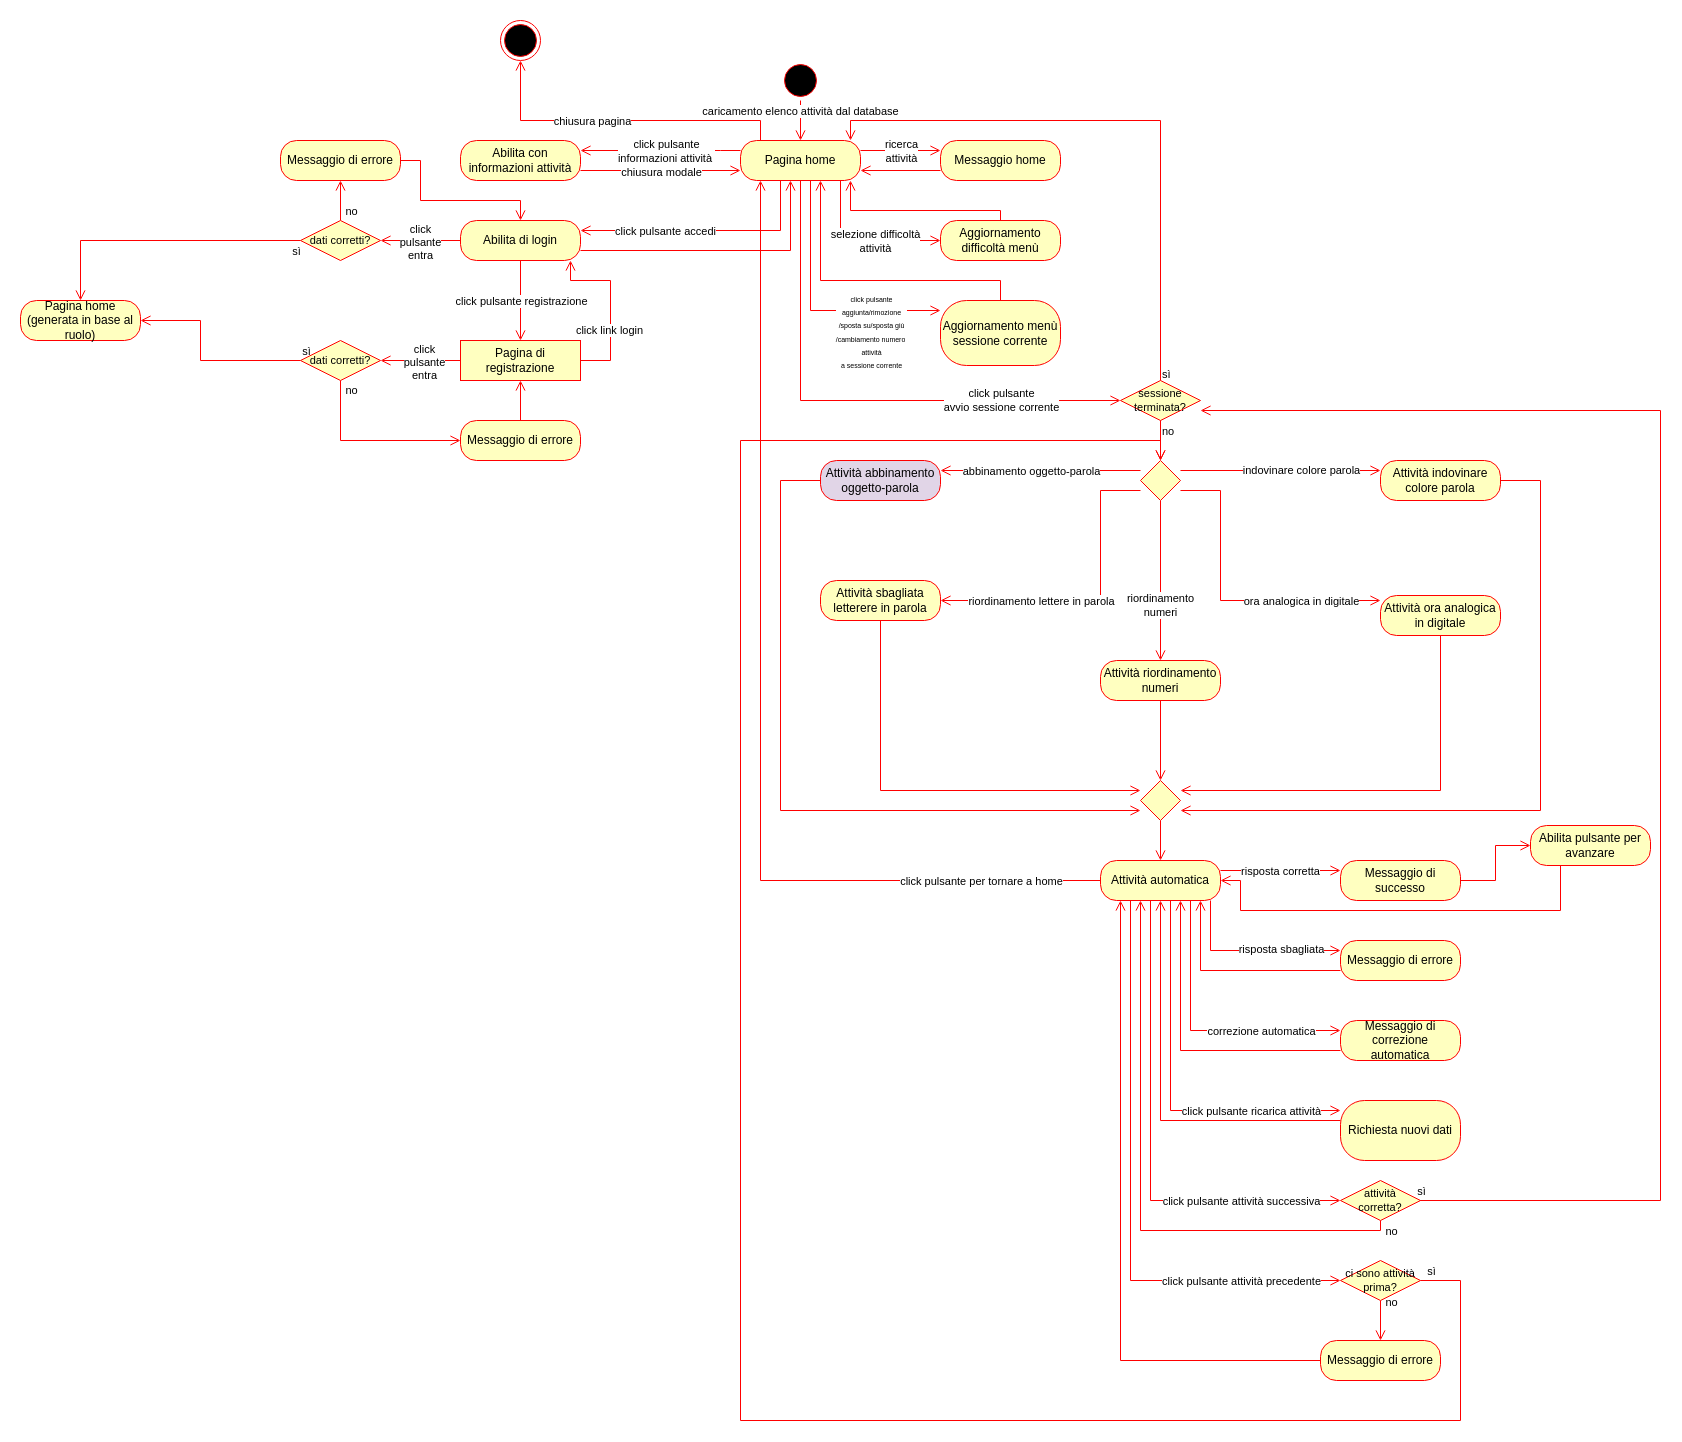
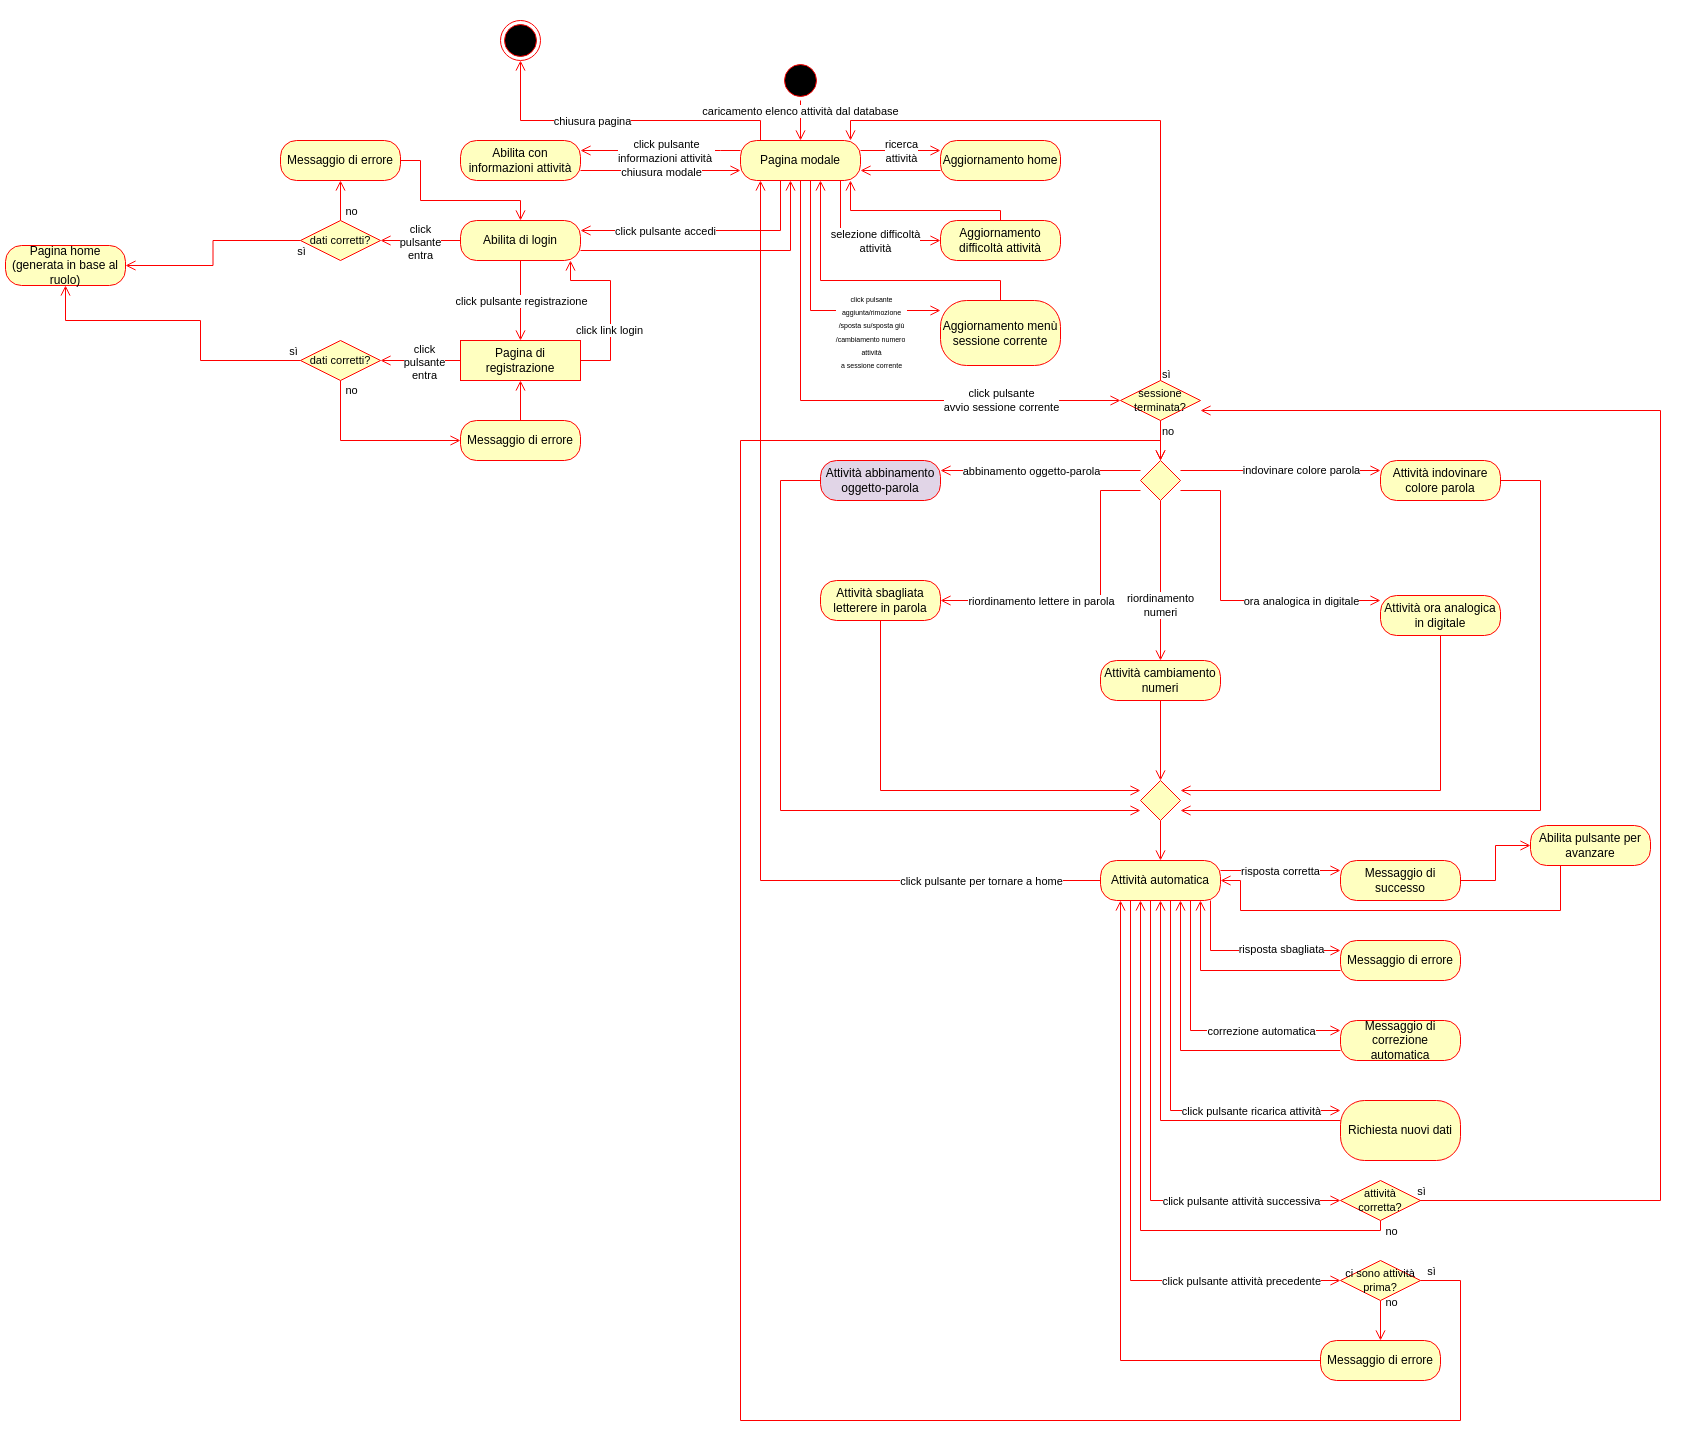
- <mxCell id="16" value="Pagina home" style="rounded=1;whiteSpace=wrap;html=1;arcSize=40;fontColor=#000000;fillColor=#ffffc0;strokeColor=#ff0000;" vertex="1" parent="1"><mxGeometry x="740" y="140" width="120" height="40" as="geometry" /></mxCell>
+ <mxCell id="16" value="Pagina modale" style="rounded=1;whiteSpace=wrap;html=1;arcSize=40;fontColor=#000000;fillColor=#ffffc0;strokeColor=#ff0000;" vertex="1" parent="1"><mxGeometry x="740" y="140" width="120" height="40" as="geometry" /></mxCell>
- <mxCell id="20" value="Messaggio home" style="rounded=1;whiteSpace=wrap;html=1;arcSize=40;fontColor=#000000;fillColor=#ffffc0;strokeColor=#ff0000;" vertex="1" parent="1"><mxGeometry x="940" y="140" width="120" height="40" as="geometry" /></mxCell>
+ <mxCell id="20" value="Aggiornamento home" style="rounded=1;whiteSpace=wrap;html=1;arcSize=40;fontColor=#000000;fillColor=#ffffc0;strokeColor=#ff0000;" vertex="1" parent="1"><mxGeometry x="940" y="140" width="120" height="40" as="geometry" /></mxCell>
- <mxCell id="29" value="Aggiornamento difficoltà menù" style="rounded=1;whiteSpace=wrap;html=1;arcSize=40;fontColor=#000000;fillColor=#ffffc0;strokeColor=#ff0000;" vertex="1" parent="1"><mxGeometry x="940" y="220" width="120" height="40" as="geometry" /></mxCell>
+ <mxCell id="29" value="Aggiornamento difficoltà attività" style="rounded=1;whiteSpace=wrap;html=1;arcSize=40;fontColor=#000000;fillColor=#ffffc0;strokeColor=#ff0000;" vertex="1" parent="1"><mxGeometry x="940" y="220" width="120" height="40" as="geometry" /></mxCell>
- <mxCell id="116" value="Pagina home (generata in base al ruolo)" style="rounded=1;whiteSpace=wrap;html=1;arcSize=40;fontColor=#000000;fillColor=#ffffc0;strokeColor=#ff0000;" vertex="1" parent="1"><mxGeometry x="20" y="300" width="120" height="40" as="geometry" /></mxCell>
+ <mxCell id="116" value="Pagina home (generata in base al ruolo)" style="rounded=1;whiteSpace=wrap;html=1;arcSize=40;fontColor=#000000;fillColor=#ffffc0;strokeColor=#ff0000;" vertex="1" parent="1"><mxGeometry x="5" y="245" width="120" height="40" as="geometry" /></mxCell>
- <mxCell id="52" value="Attività riordinamento numeri" style="rounded=1;whiteSpace=wrap;html=1;arcSize=40;fontColor=#000000;fillColor=#ffffc0;strokeColor=#ff0000;" vertex="1" parent="1"><mxGeometry x="1100" y="660" width="120" height="40" as="geometry" /></mxCell>
+ <mxCell id="52" value="Attività cambiamento numeri" style="rounded=1;whiteSpace=wrap;html=1;arcSize=40;fontColor=#000000;fillColor=#ffffc0;strokeColor=#ff0000;" vertex="1" parent="1"><mxGeometry x="1100" y="660" width="120" height="40" as="geometry" /></mxCell>
